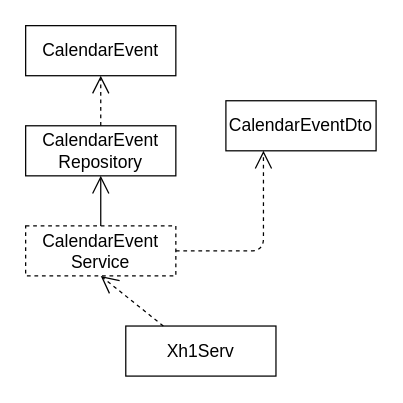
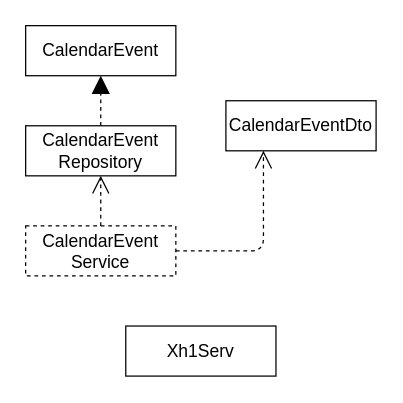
- <mxCell id="5" value="" style="endArrow=open;endSize=12;dashed=1;html=1;entryX=0.5;entryY=1;entryDx=0;entryDy=0;" edge="1" parent="1" source="4" target="2"><mxGeometry width="160" relative="1" as="geometry"><mxPoint x="210" y="160" as="sourcePoint" /><mxPoint x="370" y="160" as="targetPoint" /></mxGeometry></mxCell>
+ <mxCell id="5" value="" style="endArrow=block;endSize=12;dashed=1;html=1;entryX=0.5;entryY=1;entryDx=0;entryDy=0;" edge="1" parent="1" source="4" target="2"><mxGeometry width="160" relative="1" as="geometry"><mxPoint x="210" y="160" as="sourcePoint" /><mxPoint x="370" y="160" as="targetPoint" /></mxGeometry></mxCell>
- <mxCell id="7" value="" style="endArrow=open;endSize=12;dashed=0;html=1;entryX=0.5;entryY=1;entryDx=0;entryDy=0;exitX=0.5;exitY=0;exitDx=0;exitDy=0;" edge="1" parent="1" source="6" target="4"><mxGeometry width="160" relative="1" as="geometry"><mxPoint x="90" y="110" as="sourcePoint" /><mxPoint x="90" y="70" as="targetPoint" /></mxGeometry></mxCell>
+ <mxCell id="7" value="" style="endArrow=open;endSize=12;dashed=1;html=1;entryX=0.5;entryY=1;entryDx=0;entryDy=0;exitX=0.5;exitY=0;exitDx=0;exitDy=0;" edge="1" parent="1" source="6" target="4"><mxGeometry width="160" relative="1" as="geometry"><mxPoint x="90" y="110" as="sourcePoint" /><mxPoint x="90" y="70" as="targetPoint" /></mxGeometry></mxCell>
- <mxCell id="10" value="" style="endArrow=open;endSize=12;dashed=1;html=1;entryX=0.5;entryY=1;entryDx=0;entryDy=0;exitX=0.25;exitY=0;exitDx=0;exitDy=0;" edge="1" parent="1" source="9" target="6"><mxGeometry width="160" relative="1" as="geometry"><mxPoint x="160" y="220" as="sourcePoint" /><mxPoint x="260" y="140" as="targetPoint" /><Array as="points" /></mxGeometry></mxCell>
